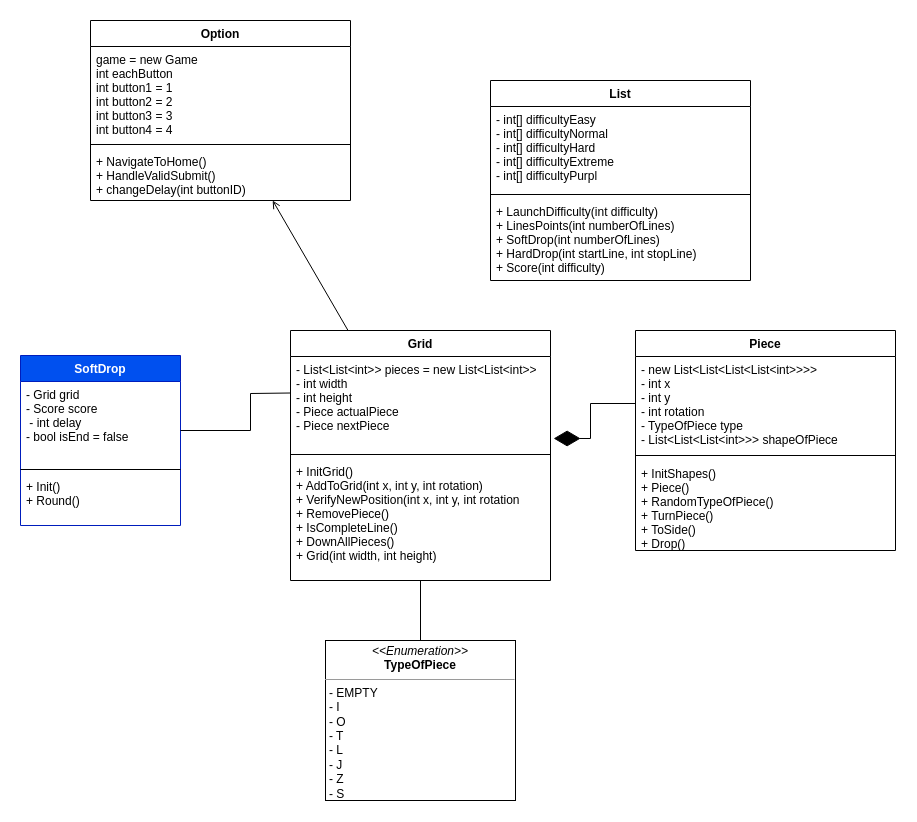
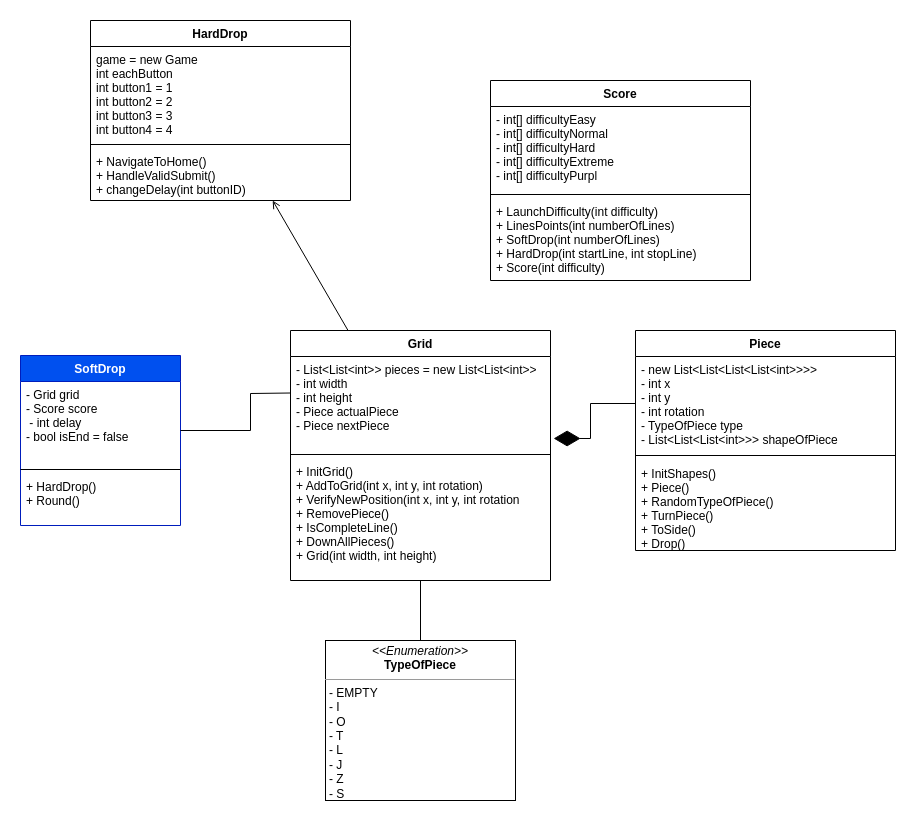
- <mxCell id="23" value="Option" style="swimlane;fontStyle=1;align=center;verticalAlign=top;childLayout=stackLayout;horizontal=1;startSize=26;horizontalStack=0;resizeParent=1;resizeParentMax=0;resizeLast=0;collapsible=1;marginBottom=0;strokeWidth=1;" parent="1" vertex="1"><mxGeometry x="90" y="20" width="260" height="180" as="geometry"><mxRectangle x="130" y="-410" width="70" height="26" as="alternateBounds" /></mxGeometry></mxCell>
+ <mxCell id="23" value="HardDrop" style="swimlane;fontStyle=1;align=center;verticalAlign=top;childLayout=stackLayout;horizontal=1;startSize=26;horizontalStack=0;resizeParent=1;resizeParentMax=0;resizeLast=0;collapsible=1;marginBottom=0;strokeWidth=1;" parent="1" vertex="1"><mxGeometry x="90" y="20" width="260" height="180" as="geometry"><mxRectangle x="130" y="-410" width="70" height="26" as="alternateBounds" /></mxGeometry></mxCell>
- <mxCell id="19" value="List" style="swimlane;fontStyle=1;align=center;verticalAlign=top;childLayout=stackLayout;horizontal=1;startSize=26;horizontalStack=0;resizeParent=1;resizeParentMax=0;resizeLast=0;collapsible=1;marginBottom=0;strokeWidth=1;" parent="1" vertex="1"><mxGeometry x="490" y="80" width="260" height="200" as="geometry" /></mxCell>
+ <mxCell id="19" value="Score" style="swimlane;fontStyle=1;align=center;verticalAlign=top;childLayout=stackLayout;horizontal=1;startSize=26;horizontalStack=0;resizeParent=1;resizeParentMax=0;resizeLast=0;collapsible=1;marginBottom=0;strokeWidth=1;" parent="1" vertex="1"><mxGeometry x="490" y="80" width="260" height="200" as="geometry" /></mxCell>
- <mxCell id="5" value="+ Init()&#10;+ Round()" style="text;strokeColor=none;fillColor=none;align=left;verticalAlign=top;spacingLeft=4;spacingRight=4;overflow=hidden;rotatable=0;points=[[0,0.5],[1,0.5]];portConstraint=eastwest;" parent="2" vertex="1"><mxGeometry y="118" width="160" height="52" as="geometry" /></mxCell>
+ <mxCell id="5" value="+ HardDrop()&#10;+ Round()" style="text;strokeColor=none;fillColor=none;align=left;verticalAlign=top;spacingLeft=4;spacingRight=4;overflow=hidden;rotatable=0;points=[[0,0.5],[1,0.5]];portConstraint=eastwest;" parent="2" vertex="1"><mxGeometry y="118" width="160" height="52" as="geometry" /></mxCell>
